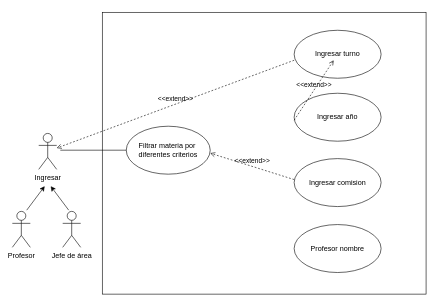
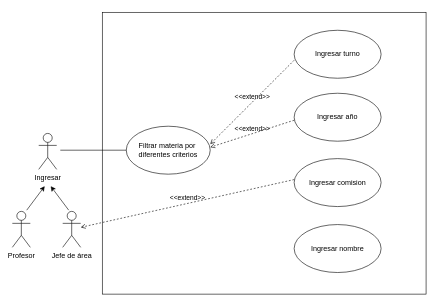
- <mxCell id="18" value="&amp;lt;&amp;lt;extend&amp;gt;&amp;gt;" style="html=1;verticalAlign=bottom;labelBackgroundColor=none;endArrow=open;endFill=0;dashed=1;rounded=0;exitX=0;exitY=1;exitDx=0;exitDy=0;" parent="1" source="10" target="21" edge="1"><mxGeometry width="160" relative="1" as="geometry"><mxPoint x="315" y="120" as="sourcePoint" /><mxPoint x="475" y="120" as="targetPoint" /></mxGeometry></mxCell>
+ <mxCell id="18" value="&amp;lt;&amp;lt;extend&amp;gt;&amp;gt;" style="html=1;verticalAlign=bottom;labelBackgroundColor=none;endArrow=open;endFill=0;dashed=1;rounded=0;exitX=0;exitY=1;exitDx=0;exitDy=0;entryX=1;entryY=0;entryDx=0;entryDy=0;" parent="1" source="10" target="4" edge="1"><mxGeometry width="160" relative="1" as="geometry"><mxPoint x="315" y="120" as="sourcePoint" /><mxPoint x="475" y="120" as="targetPoint" /></mxGeometry></mxCell>
- <mxCell id="19" value="&amp;lt;&amp;lt;extend&amp;gt;&amp;gt;" style="html=1;verticalAlign=bottom;labelBackgroundColor=none;endArrow=open;endFill=0;dashed=1;rounded=0;exitX=0;exitY=0.75;exitDx=0;exitDy=0;" parent="1" source="7" target="10" edge="1"><mxGeometry width="160" relative="1" as="geometry"><mxPoint x="415" y="340" as="sourcePoint" /><mxPoint x="575" y="340" as="targetPoint" /></mxGeometry></mxCell>
+ <mxCell id="19" value="&amp;lt;&amp;lt;extend&amp;gt;&amp;gt;" style="html=1;verticalAlign=bottom;labelBackgroundColor=none;endArrow=open;endFill=0;dashed=1;rounded=0;exitX=0;exitY=0.75;exitDx=0;exitDy=0;entryX=1;entryY=0.25;entryDx=0;entryDy=0;" parent="1" source="7" target="4" edge="1"><mxGeometry width="160" relative="1" as="geometry"><mxPoint x="415" y="340" as="sourcePoint" /><mxPoint x="575" y="340" as="targetPoint" /></mxGeometry></mxCell>
- <mxCell id="20" value="&amp;lt;&amp;lt;extend&amp;gt;&amp;gt;" style="html=1;verticalAlign=bottom;labelBackgroundColor=none;endArrow=open;endFill=0;dashed=1;rounded=0;exitX=0;exitY=0.25;exitDx=0;exitDy=0;entryX=1;entryY=0.75;entryDx=0;entryDy=0;" parent="1" source="13" target="4" edge="1"><mxGeometry width="160" relative="1" as="geometry"><mxPoint x="285" y="400" as="sourcePoint" /><mxPoint x="445" y="400" as="targetPoint" /></mxGeometry></mxCell>
+ <mxCell id="20" value="&amp;lt;&amp;lt;extend&amp;gt;&amp;gt;" style="html=1;verticalAlign=bottom;labelBackgroundColor=none;endArrow=open;endFill=0;dashed=1;rounded=0;exitX=0;exitY=0.25;exitDx=0;exitDy=0;" parent="1" source="13" target="23" edge="1"><mxGeometry width="160" relative="1" as="geometry"><mxPoint x="285" y="400" as="sourcePoint" /><mxPoint x="445" y="400" as="targetPoint" /></mxGeometry></mxCell>
- <mxCell id="16" value="Profesor nombre" style="html=1;strokeColor=none;fillColor=none;align=center;verticalAlign=middle;rotatable=0;whiteSpace=wrap;" parent="15" vertex="1"><mxGeometry y="30" width="145" height="20" as="geometry" /></mxCell>
+ <mxCell id="16" value="Ingresar nombre" style="html=1;strokeColor=none;fillColor=none;align=center;verticalAlign=middle;rotatable=0;whiteSpace=wrap;" parent="15" vertex="1"><mxGeometry y="30" width="145" height="20" as="geometry" /></mxCell>
